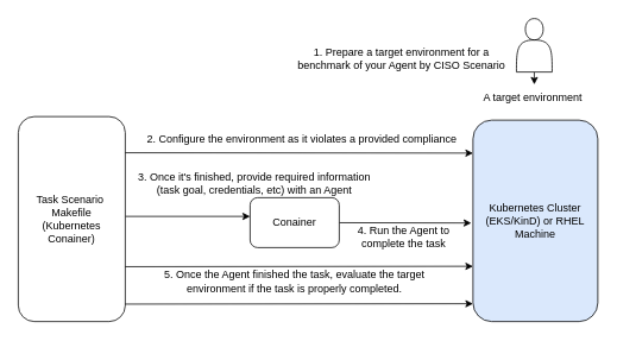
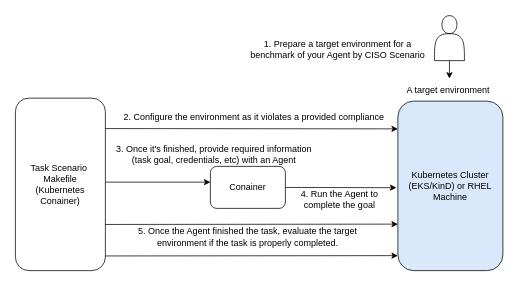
- <mxCell id="6" value="A target environment&amp;nbsp;" style="text;html=1;strokeColor=none;fillColor=none;align=center;verticalAlign=middle;whiteSpace=wrap;rounded=0;" vertex="1" parent="1"><mxGeometry x="530" y="94" width="137.5" height="30" as="geometry" /></mxCell>
+ <mxCell id="6" value="A target environment&amp;nbsp;" style="text;html=1;strokeColor=none;fillColor=none;align=center;verticalAlign=middle;whiteSpace=wrap;rounded=0;" vertex="1" parent="1"><mxGeometry x="530" y="104" width="137.5" height="30" as="geometry" /></mxCell>
- <mxCell id="12" value="4. Run the Agent to complete the task" style="text;html=1;strokeColor=none;fillColor=none;align=center;verticalAlign=middle;whiteSpace=wrap;rounded=0;" vertex="1" parent="1"><mxGeometry x="380" y="250" width="145" height="30" as="geometry" /></mxCell>
+ <mxCell id="12" value="4. Run the Agent to complete the goal" style="text;html=1;strokeColor=none;fillColor=none;align=center;verticalAlign=middle;whiteSpace=wrap;rounded=0;" vertex="1" parent="1"><mxGeometry x="380" y="250" width="145" height="30" as="geometry" /></mxCell>
